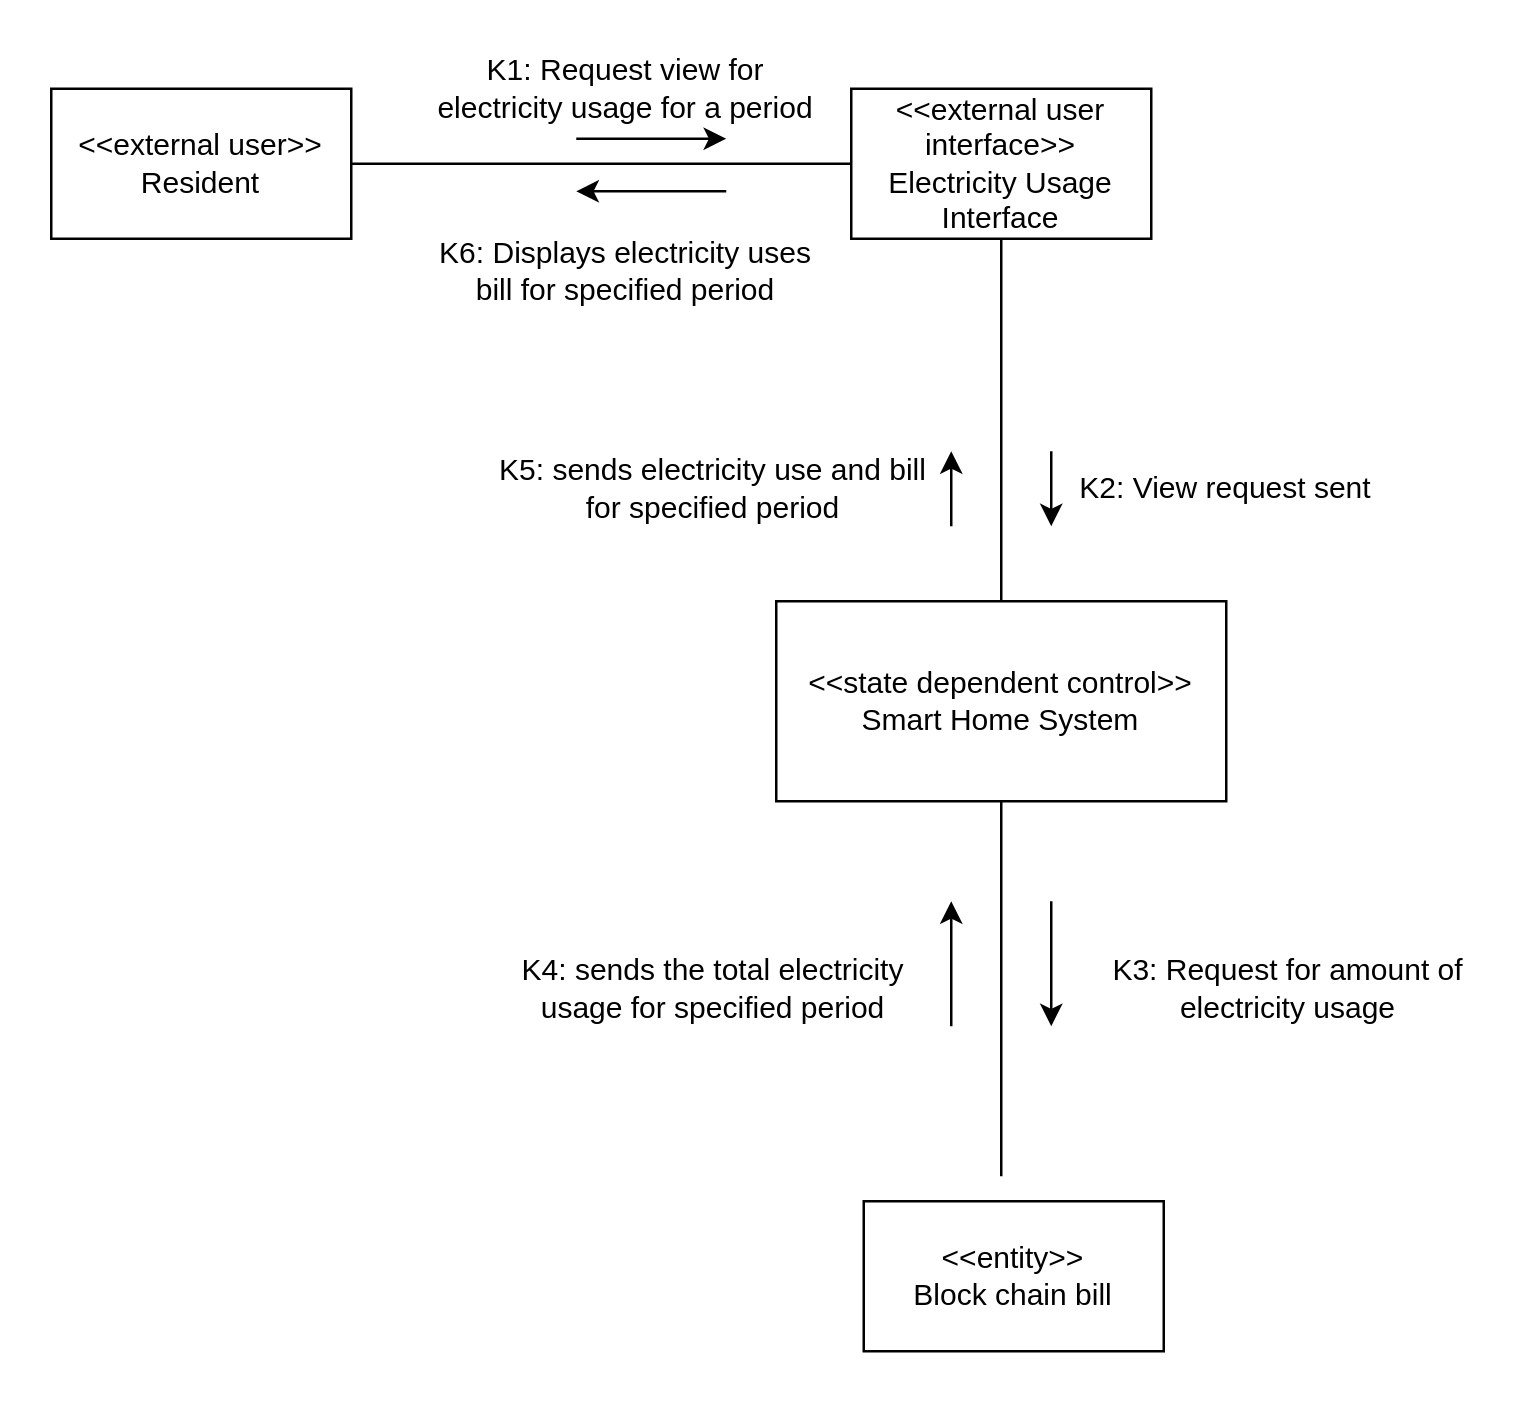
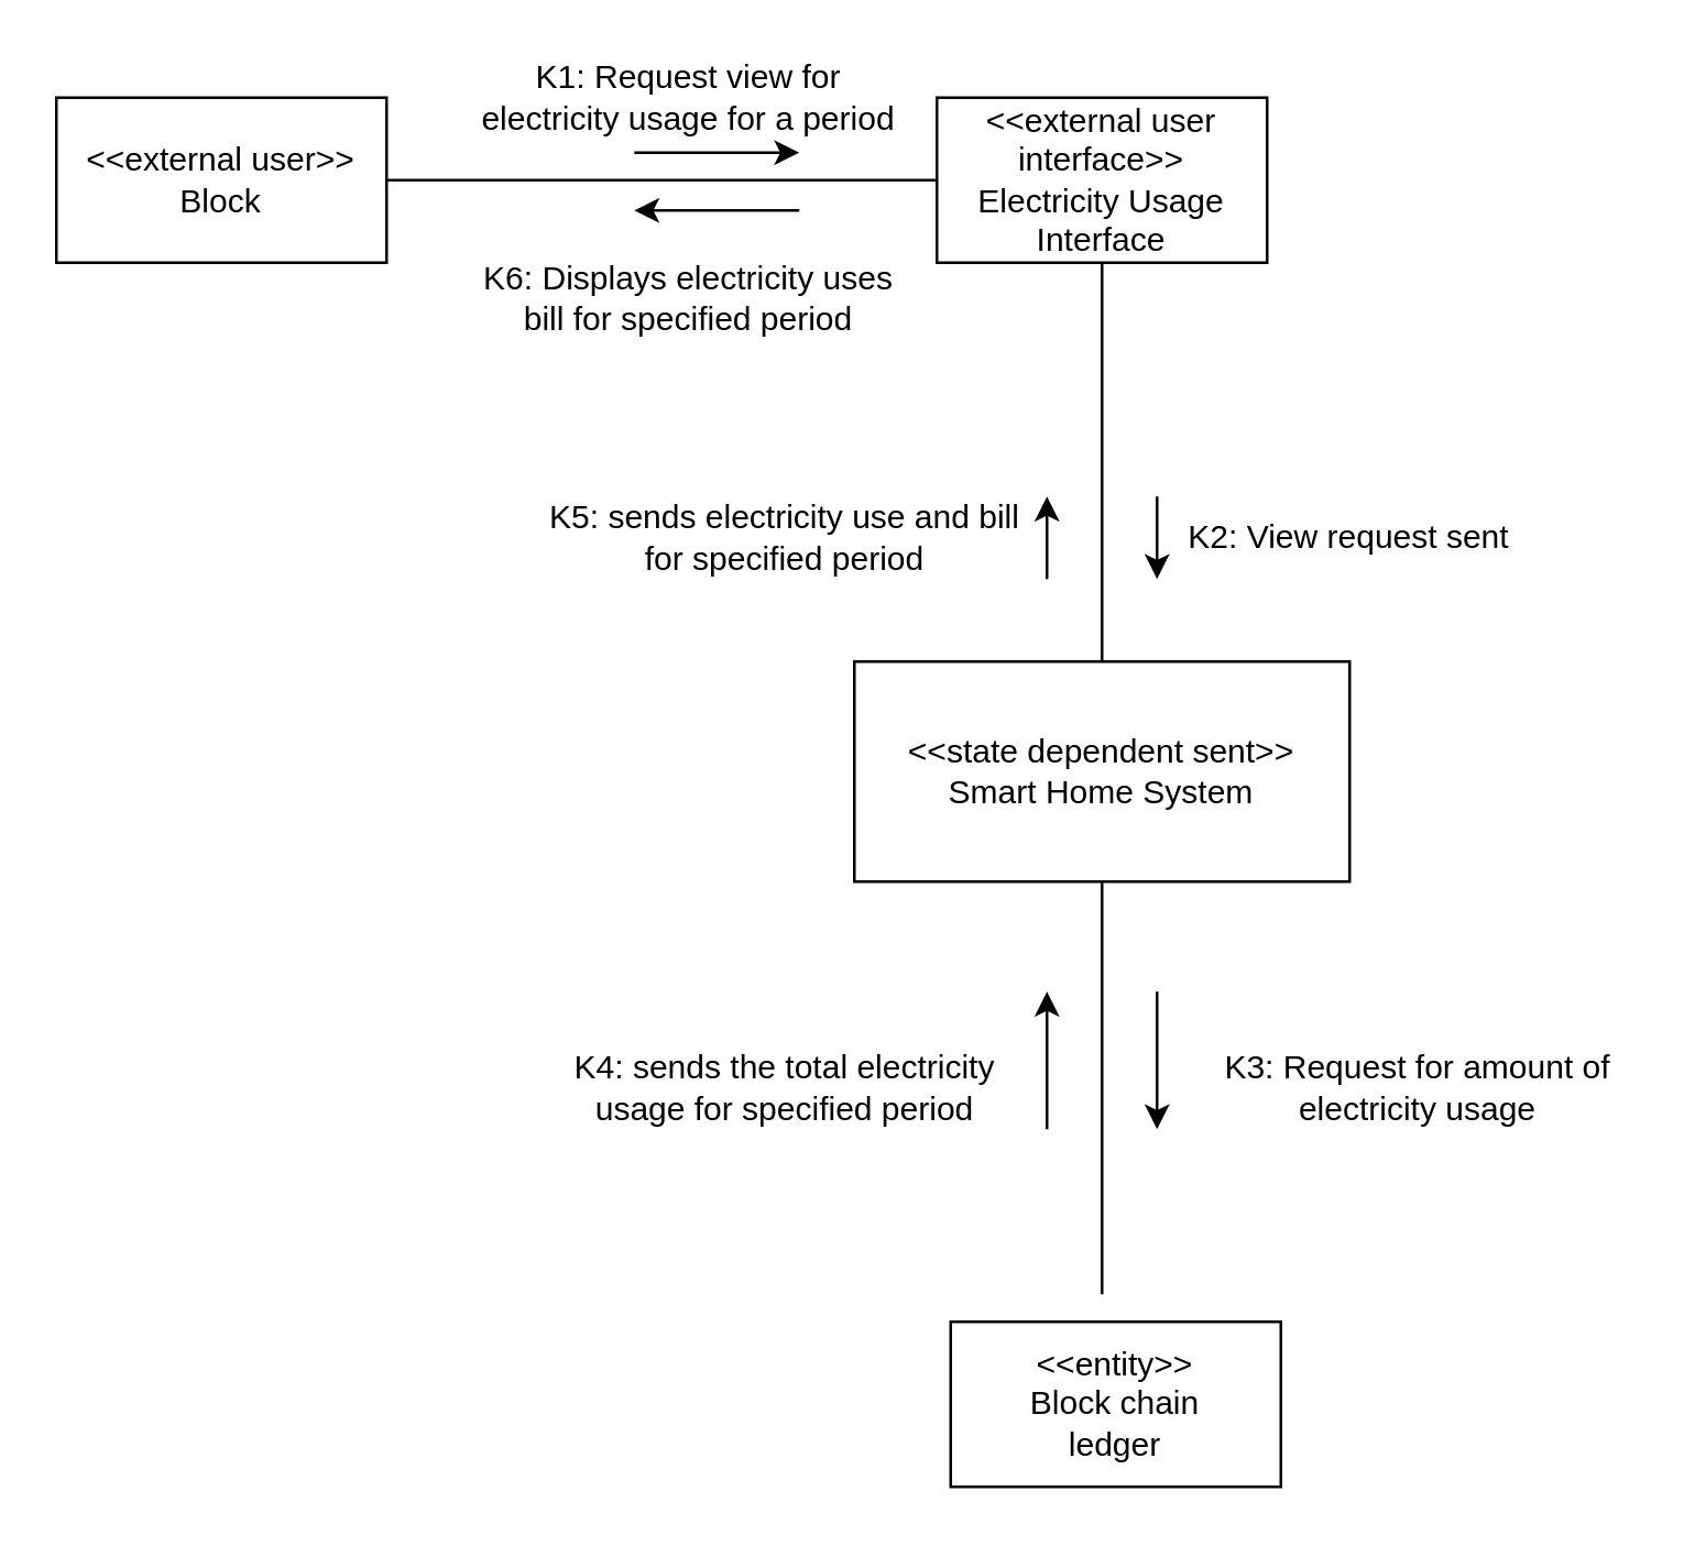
- <mxCell id="2" value="&amp;lt;&amp;lt;external user&amp;gt;&amp;gt;&lt;br&gt;Resident" style="rounded=0;whiteSpace=wrap;html=1;" vertex="1" parent="1"><mxGeometry x="20" y="35" width="120" height="60" as="geometry" /></mxCell>
+ <mxCell id="2" value="&amp;lt;&amp;lt;external user&amp;gt;&amp;gt;&lt;br&gt;Block" style="rounded=0;whiteSpace=wrap;html=1;" vertex="1" parent="1"><mxGeometry x="20" y="35" width="120" height="60" as="geometry" /></mxCell>
- <mxCell id="23" value="&amp;lt;&amp;lt;state dependent control&amp;gt;&amp;gt;&lt;br&gt;Smart Home System" style="text;html=1;strokeColor=none;fillColor=none;align=center;verticalAlign=middle;whiteSpace=wrap;rounded=0;" vertex="1" parent="1"><mxGeometry x="315" y="265" width="170" height="30" as="geometry" /></mxCell>
+ <mxCell id="23" value="&amp;lt;&amp;lt;state dependent sent&amp;gt;&amp;gt;&lt;br&gt;Smart Home System" style="text;html=1;strokeColor=none;fillColor=none;align=center;verticalAlign=middle;whiteSpace=wrap;rounded=0;" vertex="1" parent="1"><mxGeometry x="315" y="265" width="170" height="30" as="geometry" /></mxCell>
- <mxCell id="22" value="&amp;lt;&amp;lt;entity&amp;gt;&amp;gt;&lt;br&gt;Block chain bill" style="text;html=1;strokeColor=none;fillColor=none;align=center;verticalAlign=middle;whiteSpace=wrap;rounded=0;" vertex="1" parent="1"><mxGeometry x="355" y="495" width="100" height="30" as="geometry" /></mxCell>
+ <mxCell id="22" value="&amp;lt;&amp;lt;entity&amp;gt;&amp;gt;&lt;br&gt;Block chain ledger" style="text;html=1;strokeColor=none;fillColor=none;align=center;verticalAlign=middle;whiteSpace=wrap;rounded=0;" vertex="1" parent="1"><mxGeometry x="355" y="495" width="100" height="30" as="geometry" /></mxCell>
